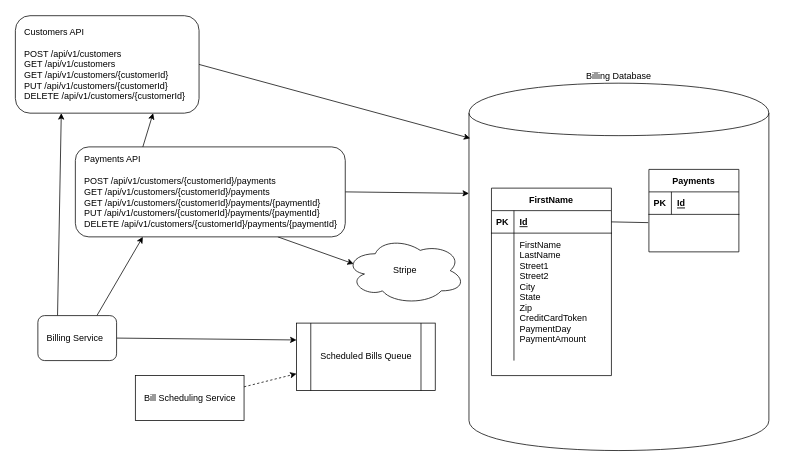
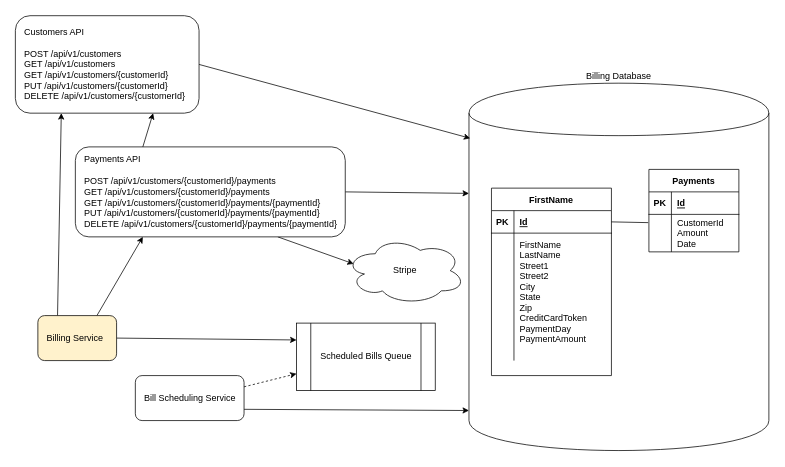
+ <mxCell id="33" value="CustomerId&#10;Amount&#10;Date" style="shape=partialRectangle;connectable=0;fillColor=none;top=0;left=0;bottom=0;right=0;align=left;spacingLeft=6;overflow=hidden;" parent="31" vertex="1"><mxGeometry x="30" width="90" height="50" as="geometry" /></mxCell>
- <mxCell id="22" value="Billing Service" style="rounded=1;whiteSpace=wrap;html=1;align=left;spacingLeft=10;" parent="1" vertex="1"><mxGeometry x="50" y="420" width="105" height="60" as="geometry" /></mxCell>
+ <mxCell id="22" value="Billing Service" style="rounded=1;whiteSpace=wrap;html=1;align=left;spacingLeft=10;fillColor=#fff2cc;" parent="1" vertex="1"><mxGeometry x="50" y="420" width="105" height="60" as="geometry" /></mxCell>
- <mxCell id="25" value="Bill Scheduling Service" style="whiteSpace=wrap;html=1;align=left;spacingLeft=10;rounded=0;" parent="1" vertex="1"><mxGeometry x="180" y="500" width="145" height="60" as="geometry" /></mxCell>
+ <mxCell id="25" value="Bill Scheduling Service" style="rounded=1;whiteSpace=wrap;html=1;align=left;spacingLeft=10;" parent="1" vertex="1"><mxGeometry x="180" y="500" width="145" height="60" as="geometry" /></mxCell>
+ <mxCell id="23" style="edgeStyle=none;rounded=0;orthogonalLoop=1;jettySize=auto;html=1;exitX=1;exitY=0.75;exitDx=0;exitDy=0;entryX=0;entryY=0.891;entryDx=0;entryDy=0;entryPerimeter=0;" parent="1" source="25" target="2" edge="1"><mxGeometry relative="1" as="geometry" /></mxCell>
